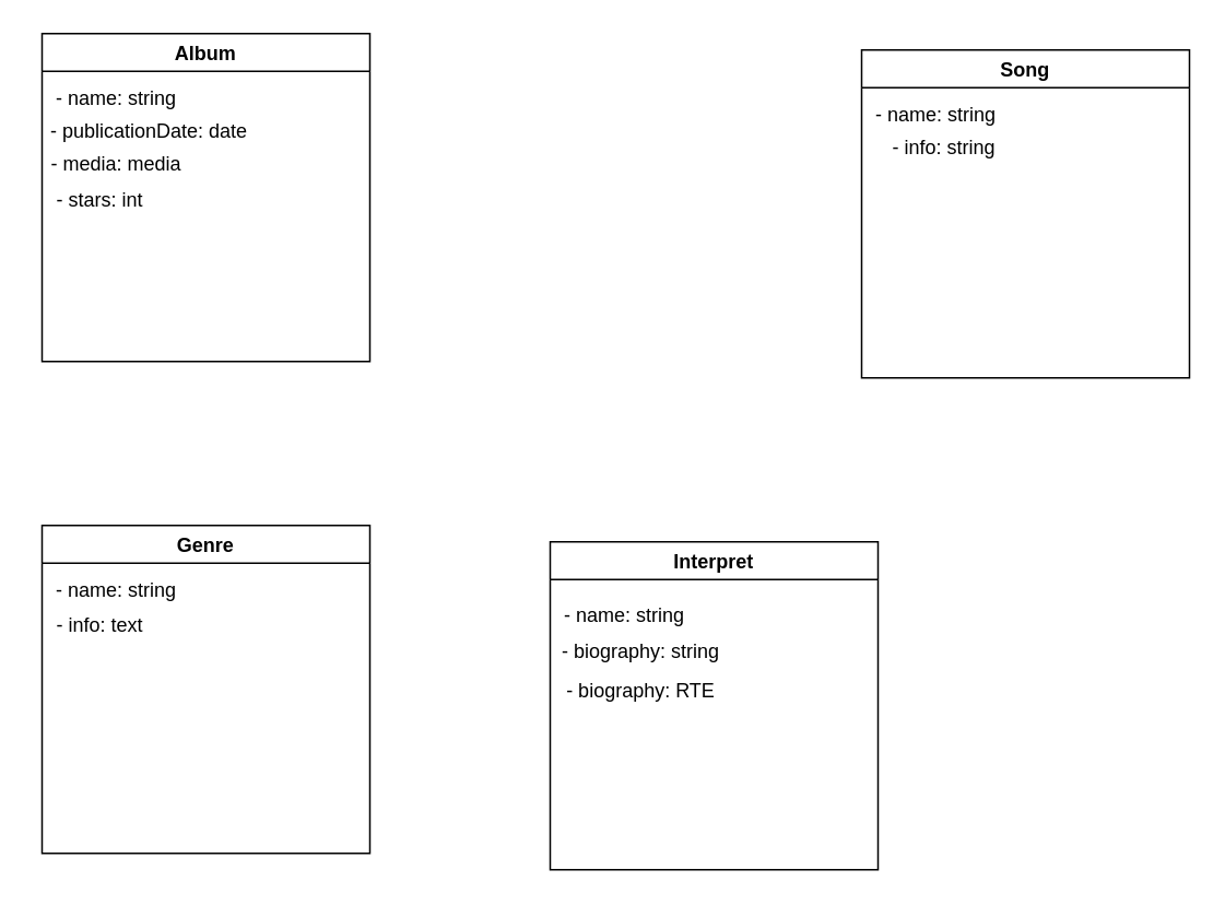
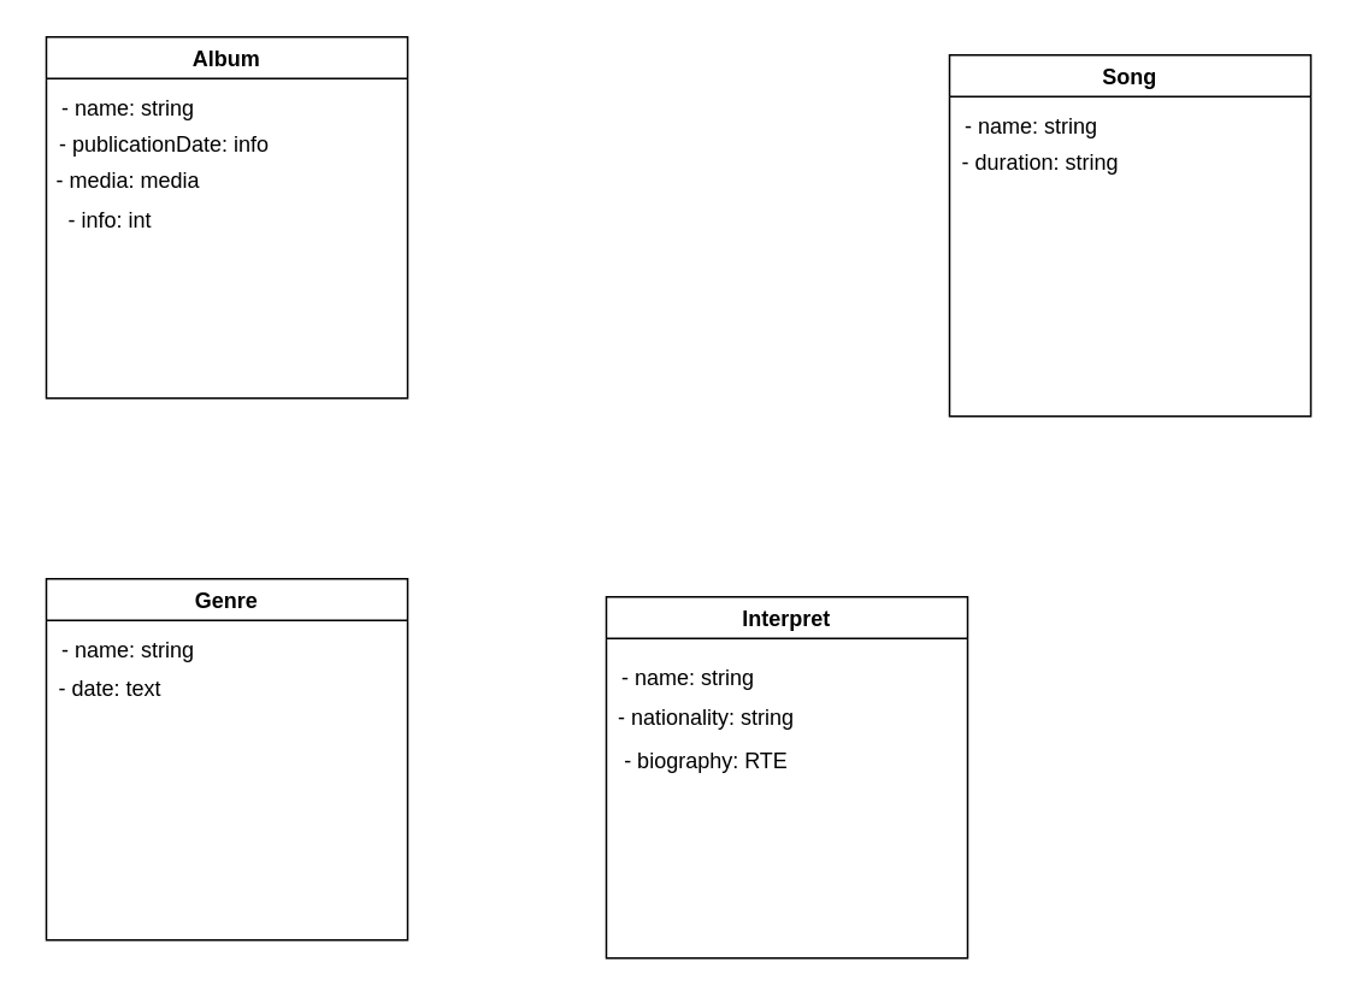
- <mxCell id="4" value="- publicationDate: date" style="text;html=1;align=center;verticalAlign=middle;resizable=0;points=[];autosize=1;strokeColor=none;fillColor=none;" vertex="1" parent="2"><mxGeometry x="-5" y="50" width="140" height="20" as="geometry" /></mxCell>
+ <mxCell id="4" value="- publicationDate: info" style="text;html=1;align=center;verticalAlign=middle;resizable=0;points=[];autosize=1;strokeColor=none;fillColor=none;" vertex="1" parent="2"><mxGeometry x="-5" y="50" width="140" height="20" as="geometry" /></mxCell>
- <mxCell id="9" value="- info: string" style="text;html=1;align=center;verticalAlign=middle;resizable=0;points=[];autosize=1;strokeColor=none;fillColor=none;" vertex="1" parent="7"><mxGeometry y="50" width="100" height="20" as="geometry" /></mxCell>
+ <mxCell id="9" value="- duration: string" style="text;html=1;align=center;verticalAlign=middle;resizable=0;points=[];autosize=1;strokeColor=none;fillColor=none;" vertex="1" parent="7"><mxGeometry y="50" width="100" height="20" as="geometry" /></mxCell>
- <mxCell id="6" value="- stars: int" style="text;html=1;align=center;verticalAlign=middle;resizable=0;points=[];autosize=1;strokeColor=none;fillColor=none;" vertex="1" parent="2"><mxGeometry y="92" width="70" height="20" as="geometry" /></mxCell>
+ <mxCell id="6" value="- info: int" style="text;html=1;align=center;verticalAlign=middle;resizable=0;points=[];autosize=1;strokeColor=none;fillColor=none;" vertex="1" parent="2"><mxGeometry y="92" width="70" height="20" as="geometry" /></mxCell>
- <mxCell id="16" value="- info: text" style="text;html=1;align=center;verticalAlign=middle;resizable=0;points=[];autosize=1;strokeColor=none;fillColor=none;" vertex="1" parent="14"><mxGeometry y="51" width="70" height="20" as="geometry" /></mxCell>
+ <mxCell id="16" value="- date: text" style="text;html=1;align=center;verticalAlign=middle;resizable=0;points=[];autosize=1;strokeColor=none;fillColor=none;" vertex="1" parent="14"><mxGeometry y="51" width="70" height="20" as="geometry" /></mxCell>
- <mxCell id="12" value="- biography: string" style="text;html=1;align=center;verticalAlign=middle;resizable=0;points=[];autosize=1;strokeColor=none;fillColor=none;" vertex="1" parent="10"><mxGeometry y="57" width="110" height="20" as="geometry" /></mxCell>
+ <mxCell id="12" value="- nationality: string" style="text;html=1;align=center;verticalAlign=middle;resizable=0;points=[];autosize=1;strokeColor=none;fillColor=none;" vertex="1" parent="10"><mxGeometry y="57" width="110" height="20" as="geometry" /></mxCell>
